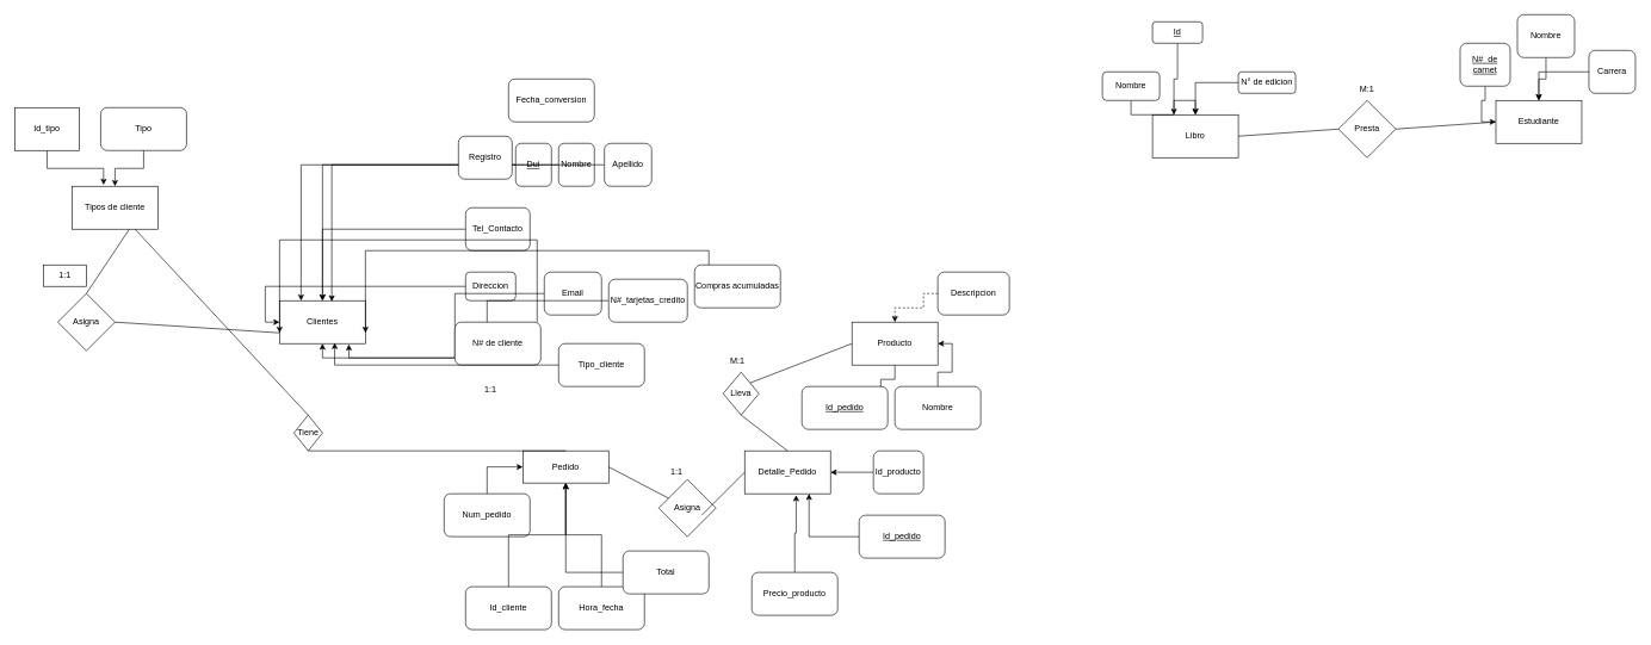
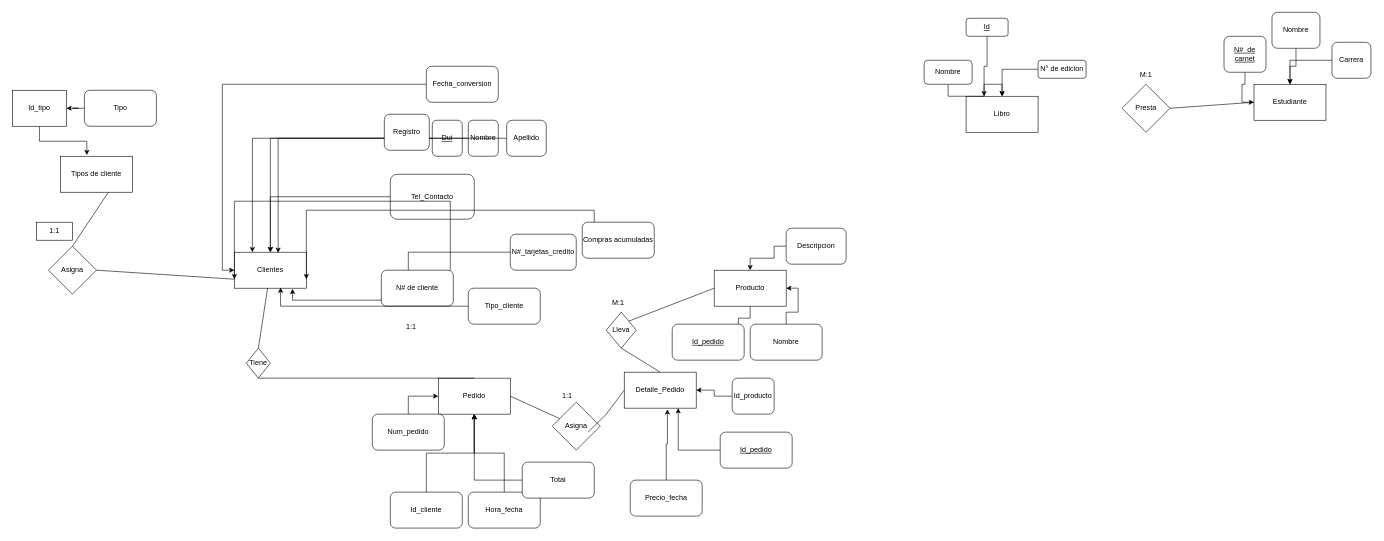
+ <mxCell id="49" style="edgeStyle=orthogonalEdgeStyle;rounded=0;orthogonalLoop=1;jettySize=auto;html=1;entryX=0;entryY=0.5;entryDx=0;entryDy=0;" edge="1" parent="1" source="50" target="20"><mxGeometry relative="1" as="geometry" /></mxCell>
- <mxCell id="17" value="" style="endArrow=none;html=1;rounded=0;exitX=1;exitY=0.5;exitDx=0;exitDy=0;entryX=0;entryY=0.5;entryDx=0;entryDy=0;" edge="1" parent="1" source="2" target="9"><mxGeometry width="50" height="50" relative="1" as="geometry"><mxPoint x="1760" y="220" as="sourcePoint" /><mxPoint x="1810" y="170" as="targetPoint" /></mxGeometry></mxCell>
- <mxCell id="41" style="edgeStyle=orthogonalEdgeStyle;rounded=0;orthogonalLoop=1;jettySize=auto;html=1;entryX=0.5;entryY=0;entryDx=0;entryDy=0;strokeColor=default;" edge="1" parent="1" source="42" target="38"><mxGeometry relative="1" as="geometry" /></mxCell>
+ <mxCell id="41" style="edgeStyle=orthogonalEdgeStyle;rounded=0;orthogonalLoop=1;jettySize=auto;html=1;strokeColor=default;" edge="1" parent="1" source="42" target="40"><mxGeometry relative="1" as="geometry" /></mxCell>
- <mxCell id="28" value="Tel_Contacto" style="rounded=1;whiteSpace=wrap;html=1;" vertex="1" parent="1"><mxGeometry x="650" y="290" width="90" height="60" as="geometry" /></mxCell>
+ <mxCell id="28" value="Tel_Contacto" style="rounded=1;whiteSpace=wrap;html=1;" vertex="1" parent="1"><mxGeometry x="650" y="290" width="140" height="75" as="geometry" /></mxCell>
- <mxCell id="29" style="edgeStyle=orthogonalEdgeStyle;rounded=0;orthogonalLoop=1;jettySize=auto;html=1;entryX=0;entryY=0.5;entryDx=0;entryDy=0;" edge="1" parent="1" source="30" target="20"><mxGeometry relative="1" as="geometry" /></mxCell>
- <mxCell id="30" value="Direccion" style="rounded=1;whiteSpace=wrap;html=1;" vertex="1" parent="1"><mxGeometry x="650" y="380" width="70" height="40" as="geometry" /></mxCell>
- <mxCell id="31" style="edgeStyle=orthogonalEdgeStyle;rounded=0;orthogonalLoop=1;jettySize=auto;html=1;entryX=0.5;entryY=1;entryDx=0;entryDy=0;" edge="1" parent="1" source="32" target="20"><mxGeometry relative="1" as="geometry" /></mxCell>
- <mxCell id="32" value="Email" style="rounded=1;whiteSpace=wrap;html=1;" vertex="1" parent="1"><mxGeometry x="760" y="380" width="80" height="60" as="geometry" /></mxCell>
- <mxCell id="75" style="edgeStyle=orthogonalEdgeStyle;rounded=0;orthogonalLoop=1;jettySize=auto;html=1;entryX=0.5;entryY=0;entryDx=0;entryDy=0;dashed=1;" edge="1" parent="1" source="76" target="71"><mxGeometry relative="1" as="geometry"><Array as="points"><mxPoint x="1290" y="410" /><mxPoint x="1290" y="430" /><mxPoint x="1250" y="430" /></Array></mxGeometry></mxCell>
+ <mxCell id="75" style="edgeStyle=orthogonalEdgeStyle;rounded=0;orthogonalLoop=1;jettySize=auto;html=1;entryX=0.5;entryY=0;entryDx=0;entryDy=0;" edge="1" parent="1" source="76" target="71"><mxGeometry relative="1" as="geometry"><Array as="points"><mxPoint x="1290" y="410" /><mxPoint x="1290" y="430" /><mxPoint x="1250" y="430" /></Array></mxGeometry></mxCell>
- <mxCell id="83" value="" style="endArrow=none;html=1;rounded=0;exitX=0.5;exitY=0;exitDx=0;exitDy=0;" edge="1" parent="1" source="82" target="38"><mxGeometry width="50" height="50" relative="1" as="geometry"><mxPoint x="675" y="580" as="sourcePoint" /><mxPoint x="725" y="530" as="targetPoint" /></mxGeometry></mxCell>
+ <mxCell id="83" value="" style="endArrow=none;html=1;rounded=0;exitX=0.5;exitY=0;exitDx=0;exitDy=0;" edge="1" parent="1" source="82" target="20"><mxGeometry width="50" height="50" relative="1" as="geometry"><mxPoint x="675" y="580" as="sourcePoint" /><mxPoint x="725" y="530" as="targetPoint" /></mxGeometry></mxCell>
- <mxCell id="51" value="Pedido" style="rounded=0;whiteSpace=wrap;html=1;" vertex="1" parent="1"><mxGeometry x="730" y="630" width="120" height="45" as="geometry" /></mxCell>
+ <mxCell id="51" value="Pedido" style="rounded=0;whiteSpace=wrap;html=1;" vertex="1" parent="1"><mxGeometry x="730" y="630" width="120" height="60" as="geometry" /></mxCell>
- <mxCell id="58" value="Detalle_Pedido" style="rounded=0;whiteSpace=wrap;html=1;" vertex="1" parent="1"><mxGeometry x="1040" y="630" width="120" height="60" as="geometry" /></mxCell>
+ <mxCell id="58" value="Detalle_Pedido" style="rounded=0;whiteSpace=wrap;html=1;" vertex="1" parent="1"><mxGeometry x="1040" y="620" width="120" height="60" as="geometry" /></mxCell>
- <mxCell id="62" value="Precio_producto" style="rounded=1;whiteSpace=wrap;html=1;" vertex="1" parent="1"><mxGeometry x="1050" y="800" width="120" height="60" as="geometry" /></mxCell>
+ <mxCell id="62" value="Precio_fecha" style="rounded=1;whiteSpace=wrap;html=1;" vertex="1" parent="1"><mxGeometry x="1050" y="800" width="120" height="60" as="geometry" /></mxCell>
